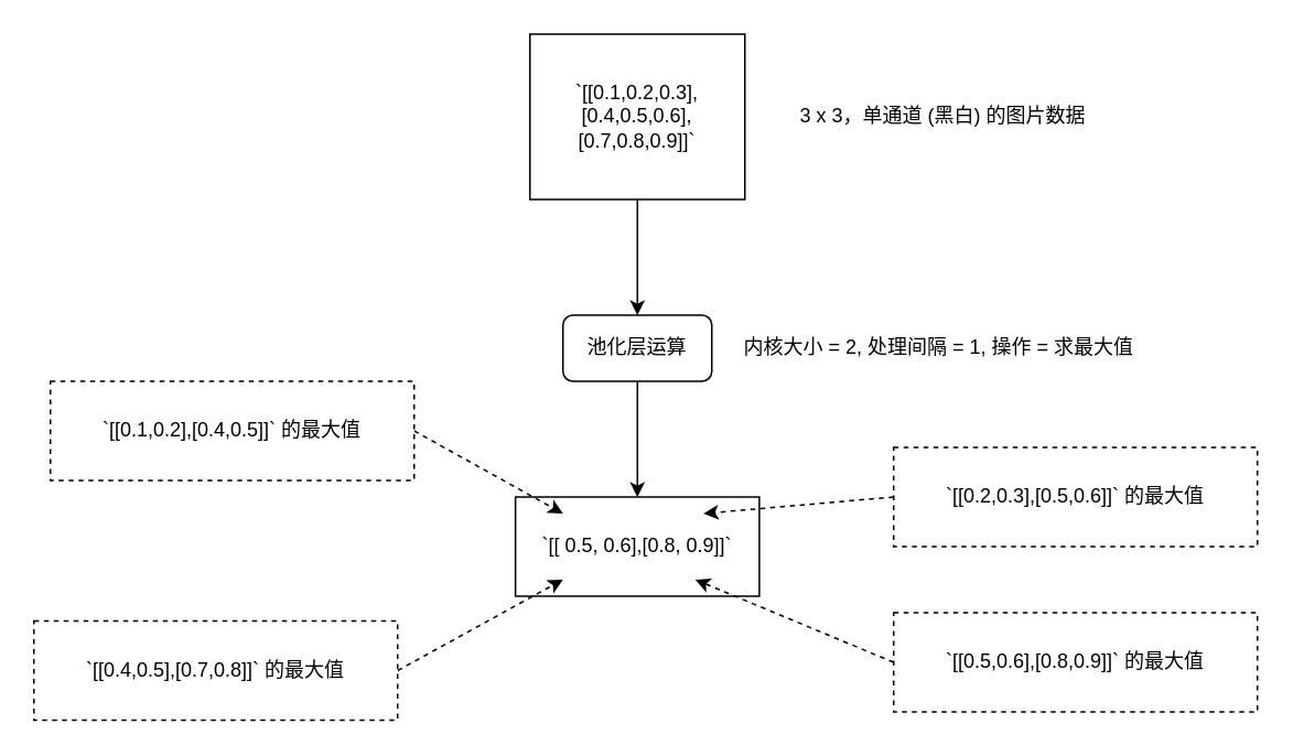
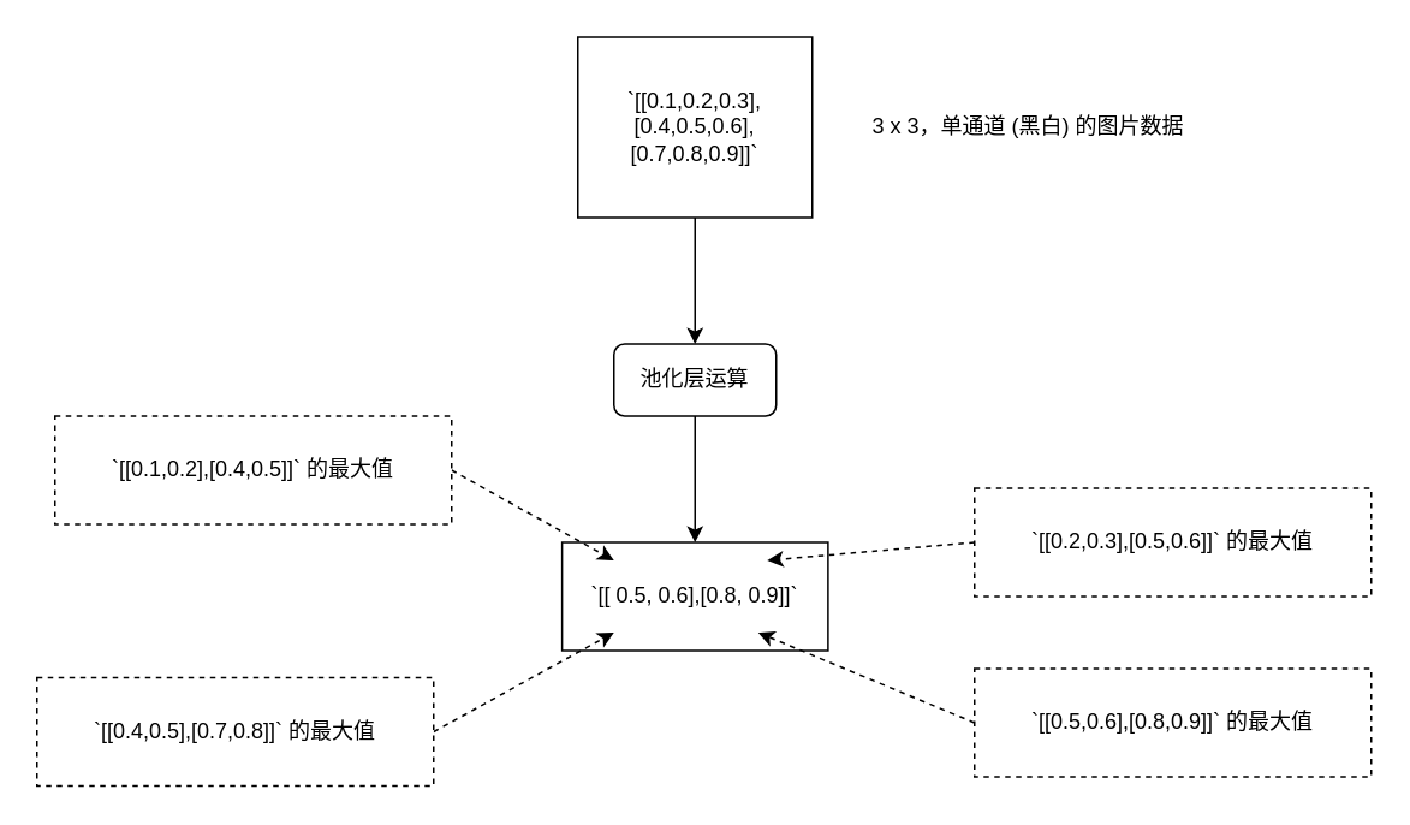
- <mxCell id="8" value="内核大小 = 2, 处理间隔 = 1, 操作 = 求最大值" style="text;html=1;strokeColor=none;fillColor=none;align=center;verticalAlign=middle;whiteSpace=wrap;rounded=0;" vertex="1" parent="1"><mxGeometry x="435" y="200" width="265" height="20" as="geometry" /></mxCell>
